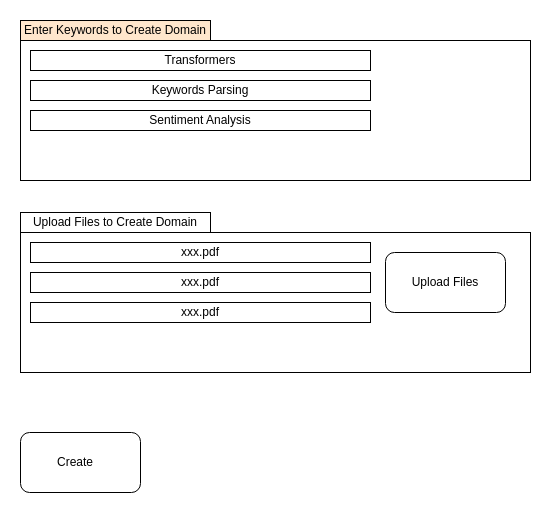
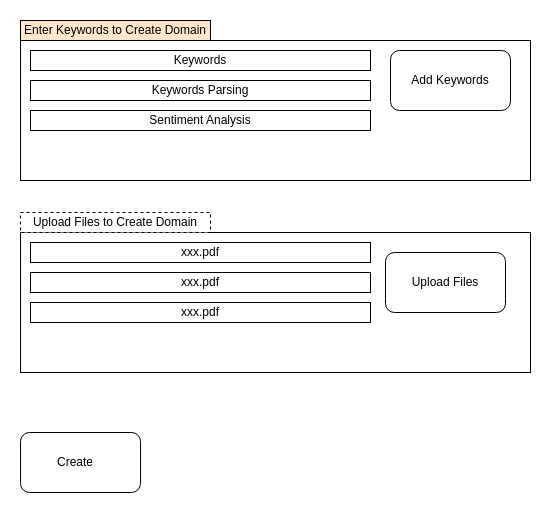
- <mxCell id="4" value="Transformers" style="rounded=0;whiteSpace=wrap;html=1;" parent="2" vertex="1"><mxGeometry x="10" y="30" width="340" height="20" as="geometry" /></mxCell>
+ <mxCell id="4" value="Keywords" style="rounded=0;whiteSpace=wrap;html=1;" parent="2" vertex="1"><mxGeometry x="10" y="30" width="340" height="20" as="geometry" /></mxCell>
+ <mxCell id="5" value="Add Keywords" style="rounded=1;whiteSpace=wrap;html=1;" parent="2" vertex="1"><mxGeometry x="370" y="30" width="120" height="60" as="geometry" /></mxCell>
- <mxCell id="15" value="Upload Files to Create Domain" style="rounded=0;whiteSpace=wrap;html=1;" vertex="1" parent="9"><mxGeometry width="190" height="20" as="geometry" /></mxCell>
+ <mxCell id="15" value="Upload Files to Create Domain" style="rounded=0;whiteSpace=wrap;html=1;dashed=1;" vertex="1" parent="9"><mxGeometry width="190" height="20" as="geometry" /></mxCell>
